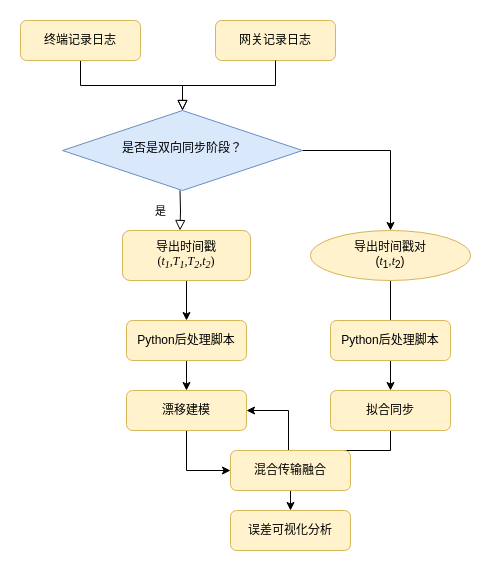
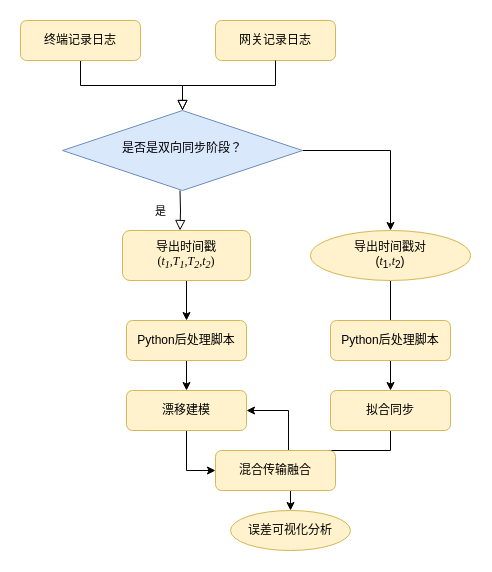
- <mxCell id="21" value="混合传输融合" style="rounded=1;whiteSpace=wrap;html=1;fontSize=12;glass=0;strokeWidth=1;shadow=0;fillColor=#fff2cc;strokeColor=#d6b656;" parent="1" vertex="1"><mxGeometry x="230" y="450" width="120" height="40" as="geometry" /></mxCell>
+ <mxCell id="21" value="混合传输融合" style="rounded=1;whiteSpace=wrap;html=1;fontSize=12;glass=0;strokeWidth=1;shadow=0;fillColor=#fff2cc;strokeColor=#d6b656;" parent="1" vertex="1"><mxGeometry x="215" y="450" width="120" height="40" as="geometry" /></mxCell>
- <mxCell id="22" value="误差可视化分析" style="rounded=1;whiteSpace=wrap;html=1;fontSize=12;glass=0;strokeWidth=1;shadow=0;fillColor=#fff2cc;strokeColor=#d6b656;" parent="1" vertex="1"><mxGeometry x="230" y="510" width="120" height="40" as="geometry" /></mxCell>
+ <mxCell id="22" value="误差可视化分析" style="ellipse;whiteSpace=wrap;html=1;fontSize=12;glass=0;strokeWidth=1;shadow=0;fillColor=#fff2cc;strokeColor=#d6b656;" parent="1" vertex="1"><mxGeometry x="230" y="510" width="120" height="40" as="geometry" /></mxCell>
